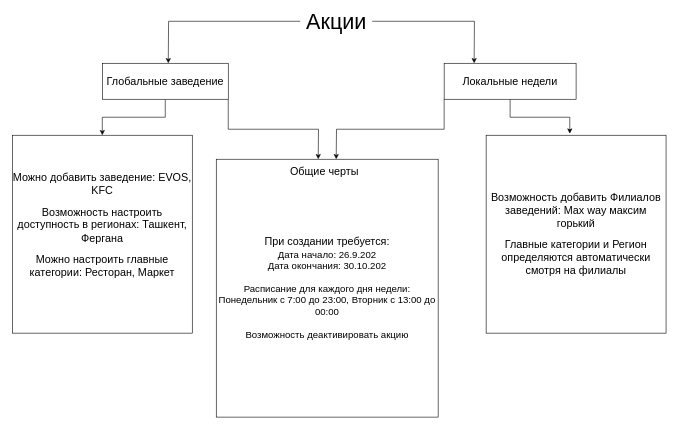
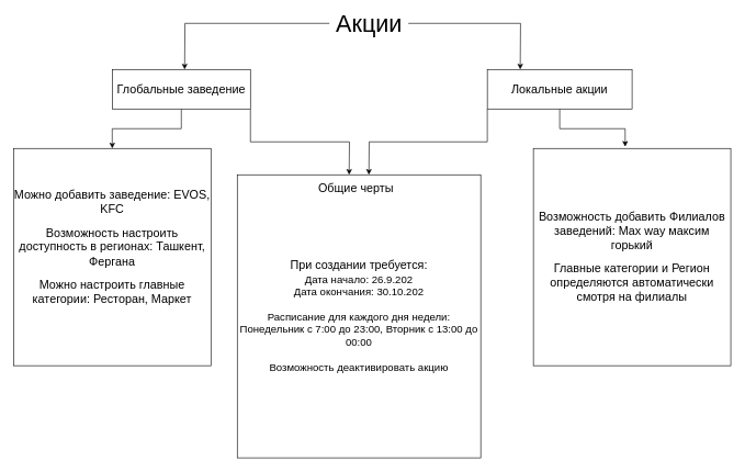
- <mxCell id="10" value="&lt;font style=&quot;font-size: 18px&quot;&gt;Локальные недели&lt;/font&gt;" style="whiteSpace=wrap;html=1;spacingTop=0;" vertex="1" parent="1"><mxGeometry x="740" y="105" width="220" height="60" as="geometry" /></mxCell>
+ <mxCell id="10" value="&lt;font style=&quot;font-size: 18px&quot;&gt;Локальные акции&lt;/font&gt;" style="whiteSpace=wrap;html=1;spacingTop=0;" vertex="1" parent="1"><mxGeometry x="740" y="105" width="220" height="60" as="geometry" /></mxCell>
